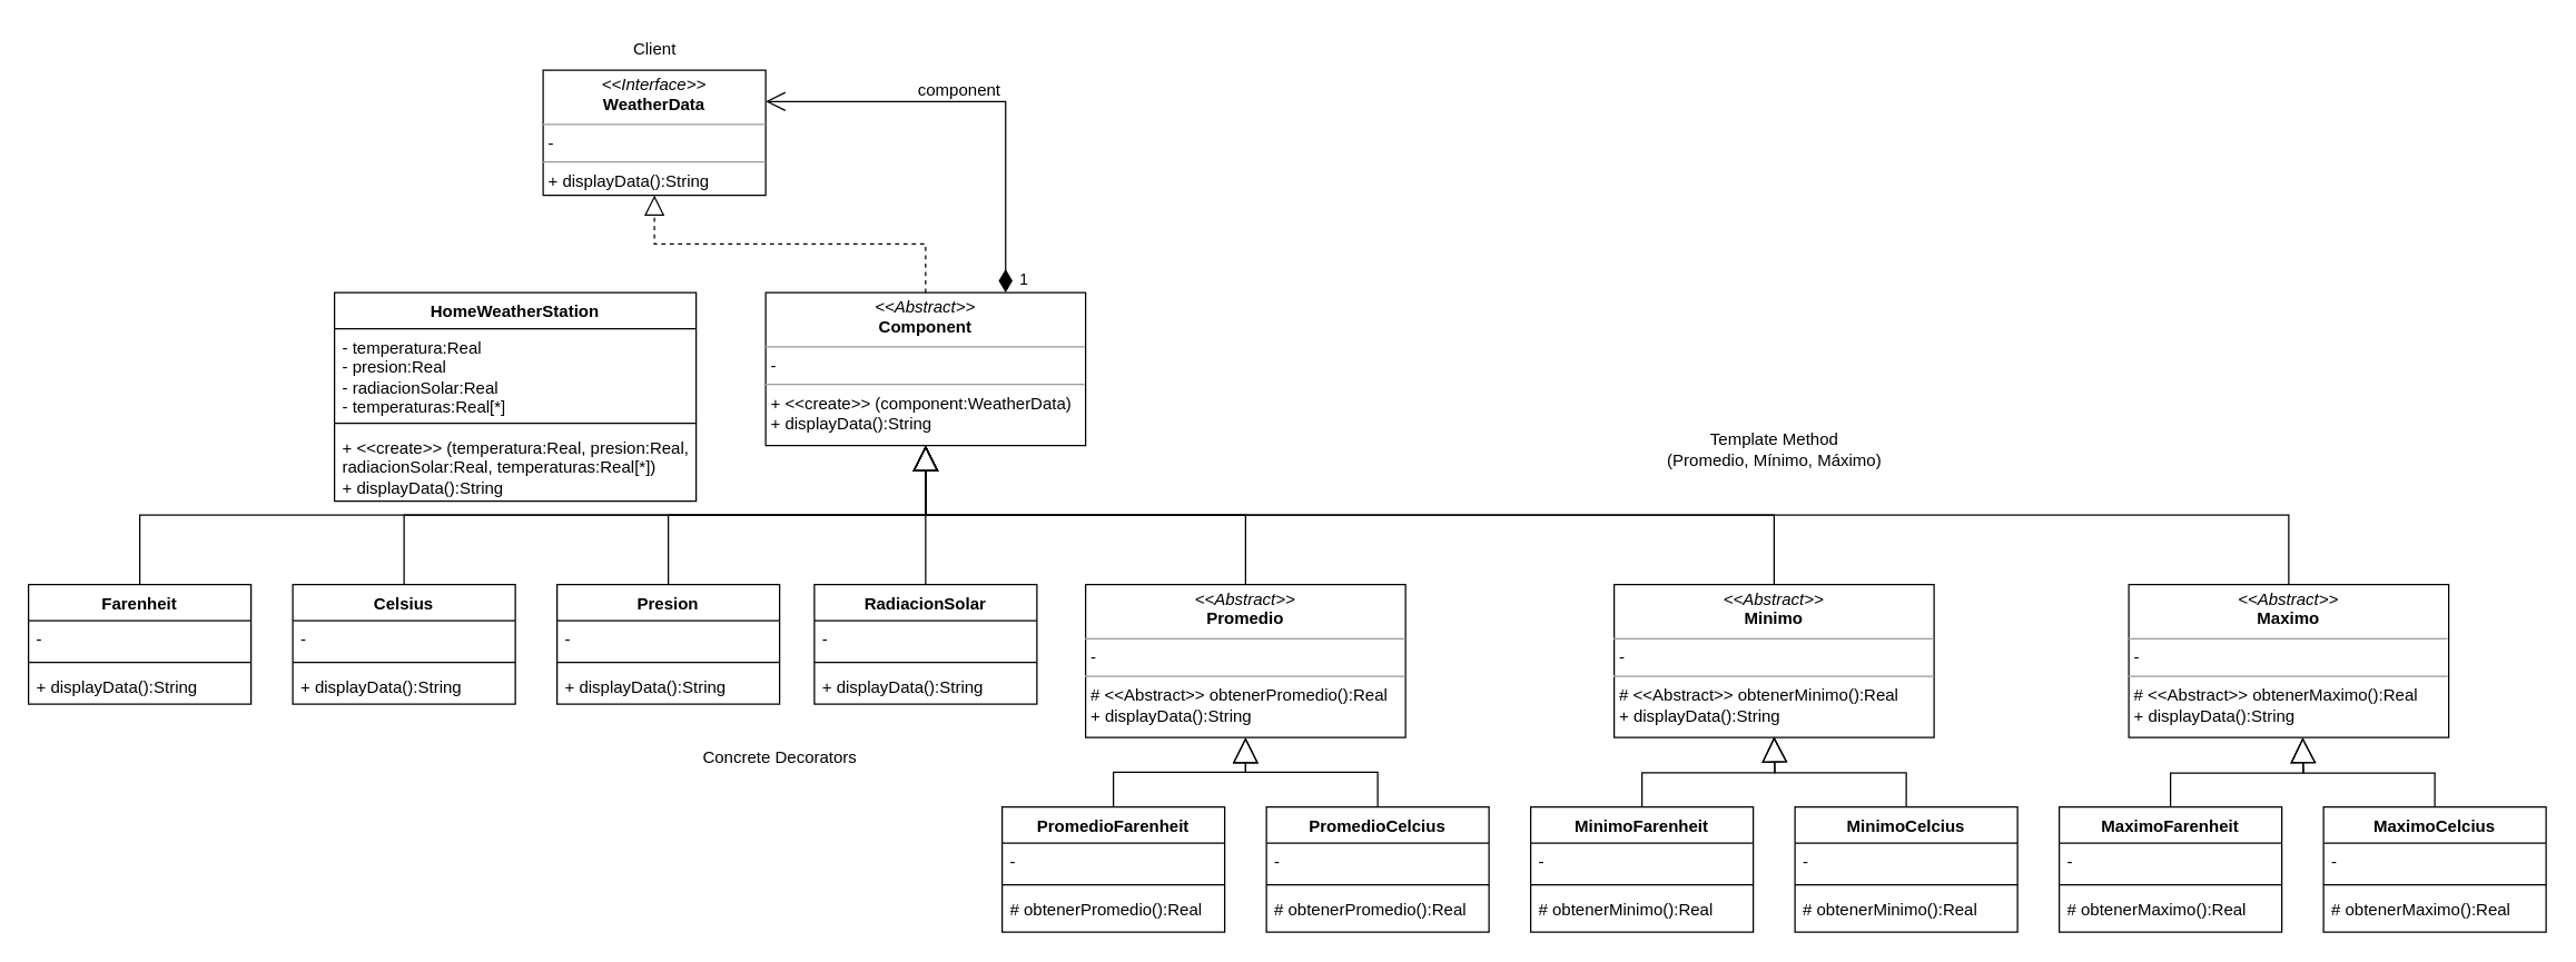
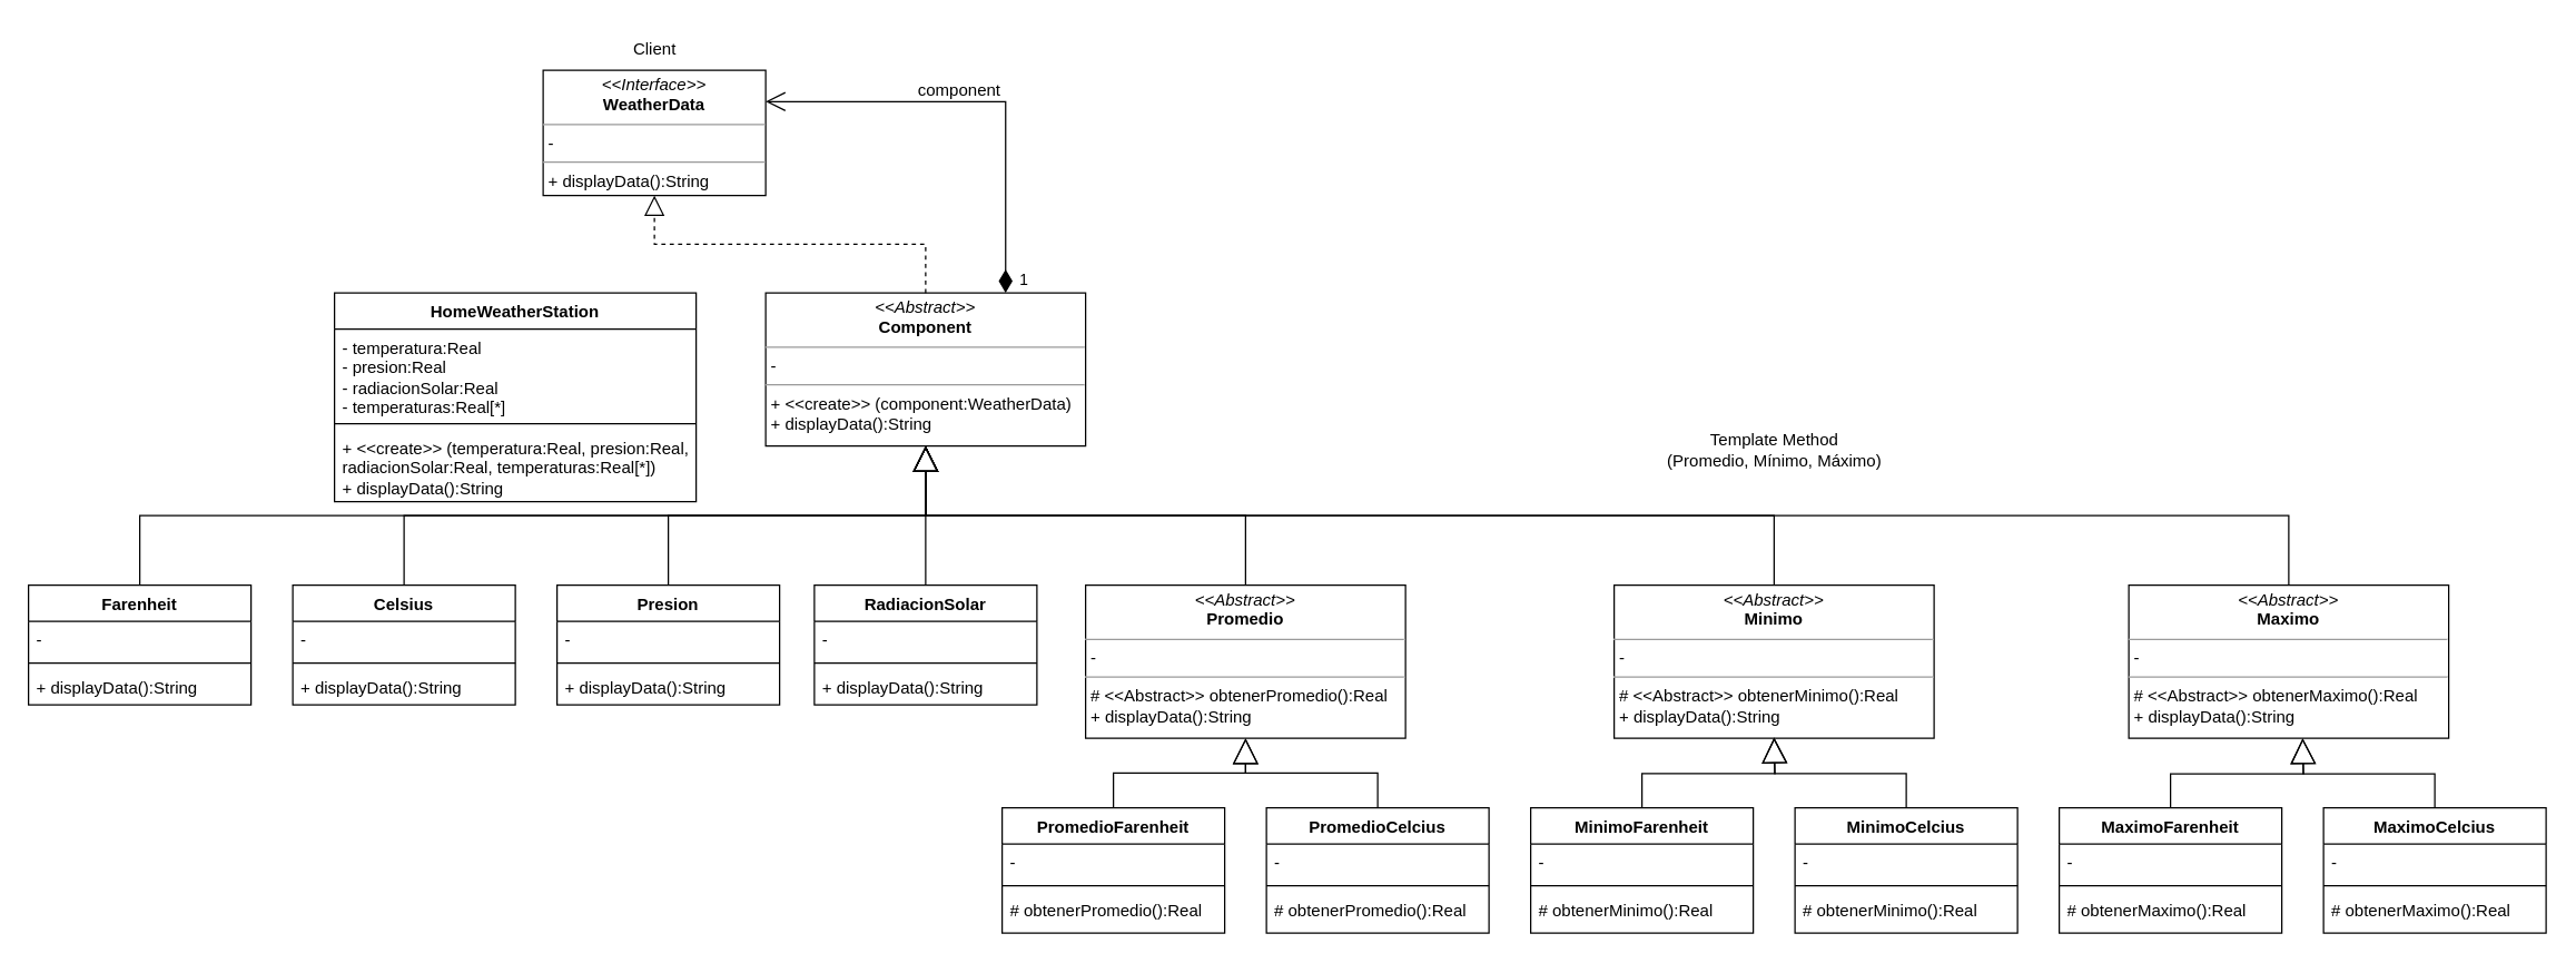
- <mxCell id="43" value="Concrete Decorators" style="text;html=1;align=center;verticalAlign=middle;resizable=0;points=[];autosize=1;strokeColor=none;fillColor=none;" parent="1" vertex="1"><mxGeometry x="495" y="530" width="130" height="30" as="geometry" /></mxCell>
